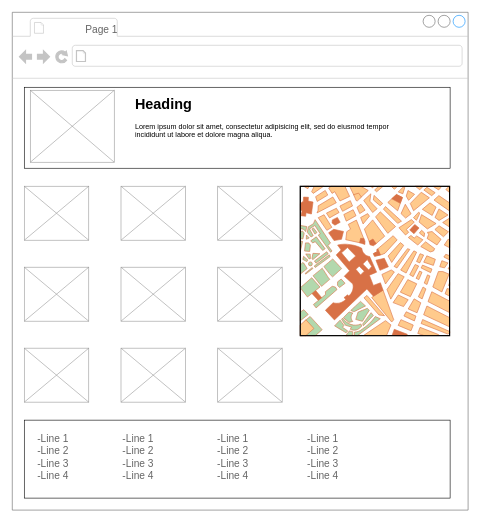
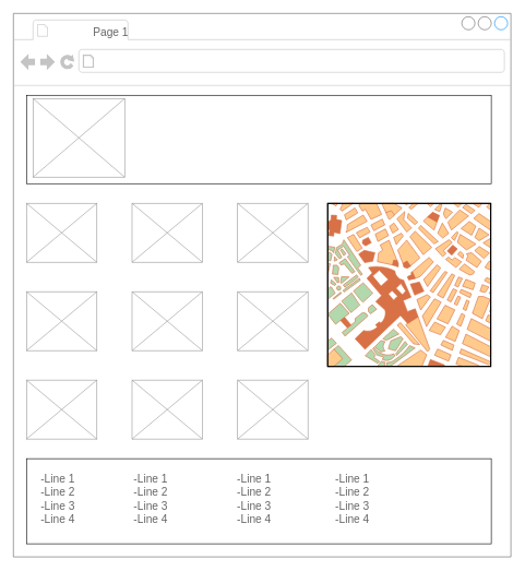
- <mxCell id="6" value="&lt;h1&gt;Heading&lt;/h1&gt;&lt;p&gt;Lorem ipsum dolor sit amet, consectetur adipisicing elit, sed do eiusmod tempor incididunt ut labore et dolore magna aliqua.&lt;/p&gt;" style="text;html=1;strokeColor=none;fillColor=none;spacing=5;spacingTop=-20;whiteSpace=wrap;overflow=hidden;rounded=0;" vertex="1" parent="2"><mxGeometry x="200" y="132.5" width="470" height="120" as="geometry" /></mxCell>
